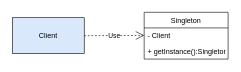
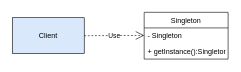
- <mxCell id="3" value="- Client" style="text;strokeColor=none;fillColor=none;align=left;verticalAlign=top;spacingLeft=4;spacingRight=4;overflow=hidden;rotatable=0;points=[[0,0.5],[1,0.5]];portConstraint=eastwest;" vertex="1" parent="2"><mxGeometry y="26" width="140" height="26" as="geometry" /></mxCell>
+ <mxCell id="3" value="- Singleton" style="text;strokeColor=none;fillColor=none;align=left;verticalAlign=top;spacingLeft=4;spacingRight=4;overflow=hidden;rotatable=0;points=[[0,0.5],[1,0.5]];portConstraint=eastwest;" vertex="1" parent="2"><mxGeometry y="26" width="140" height="26" as="geometry" /></mxCell>
